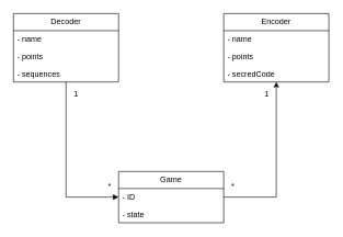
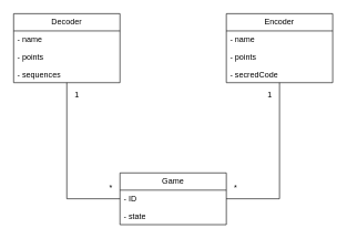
- <mxCell id="16" value="" style="endArrow=classic;html=1;rounded=0;exitX=1;exitY=0.5;exitDx=0;exitDy=0;" edge="1" parent="1" source="11" target="2"><mxGeometry relative="1" as="geometry"><mxPoint x="160" y="290" as="sourcePoint" /><mxPoint x="320" y="290" as="targetPoint" /><Array as="points"><mxPoint x="420" y="299" /></Array></mxGeometry></mxCell>
+ <mxCell id="16" value="" style="endArrow=none;html=1;rounded=0;exitX=1;exitY=0.5;exitDx=0;exitDy=0;" edge="1" parent="1" source="11" target="2"><mxGeometry relative="1" as="geometry"><mxPoint x="160" y="290" as="sourcePoint" /><mxPoint x="320" y="290" as="targetPoint" /><Array as="points"><mxPoint x="420" y="299" /></Array></mxGeometry></mxCell>
- <mxCell id="13" value="" style="endArrow=block;html=1;rounded=0;entryX=0;entryY=0.5;entryDx=0;entryDy=0;" edge="1" parent="1" source="6" target="11"><mxGeometry relative="1" as="geometry"><mxPoint x="160" y="290" as="sourcePoint" /><mxPoint x="320" y="290" as="targetPoint" /><Array as="points"><mxPoint x="100" y="299" /></Array></mxGeometry></mxCell>
+ <mxCell id="13" value="" style="endArrow=none;html=1;rounded=0;entryX=0;entryY=0.5;entryDx=0;entryDy=0;" edge="1" parent="1" source="6" target="11"><mxGeometry relative="1" as="geometry"><mxPoint x="160" y="290" as="sourcePoint" /><mxPoint x="320" y="290" as="targetPoint" /><Array as="points"><mxPoint x="100" y="299" /></Array></mxGeometry></mxCell>
